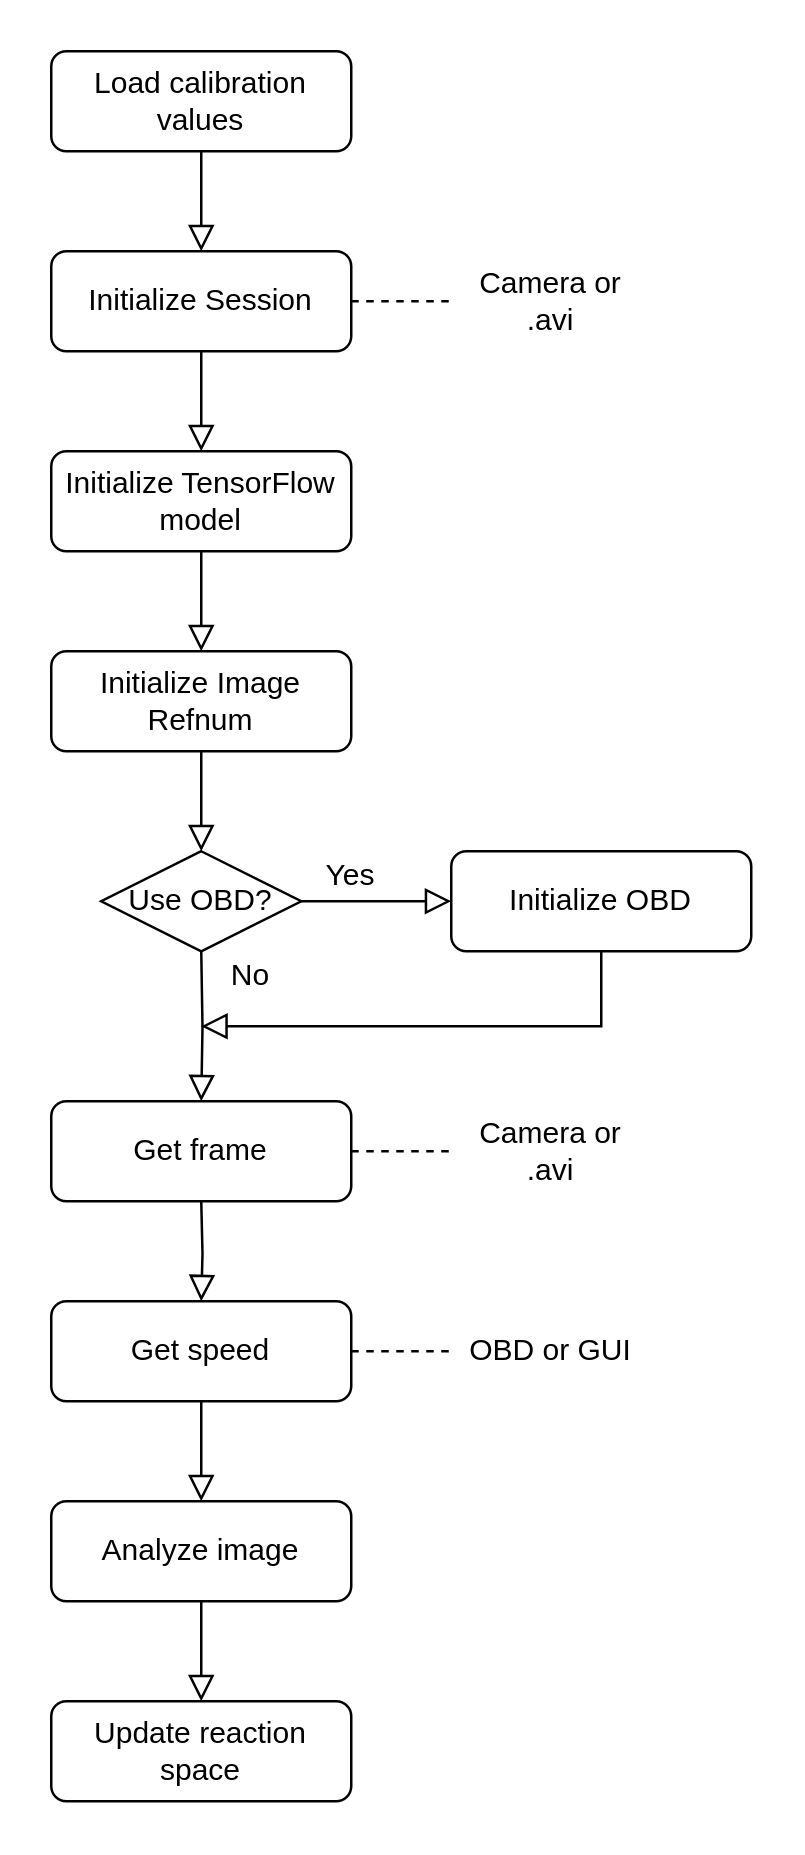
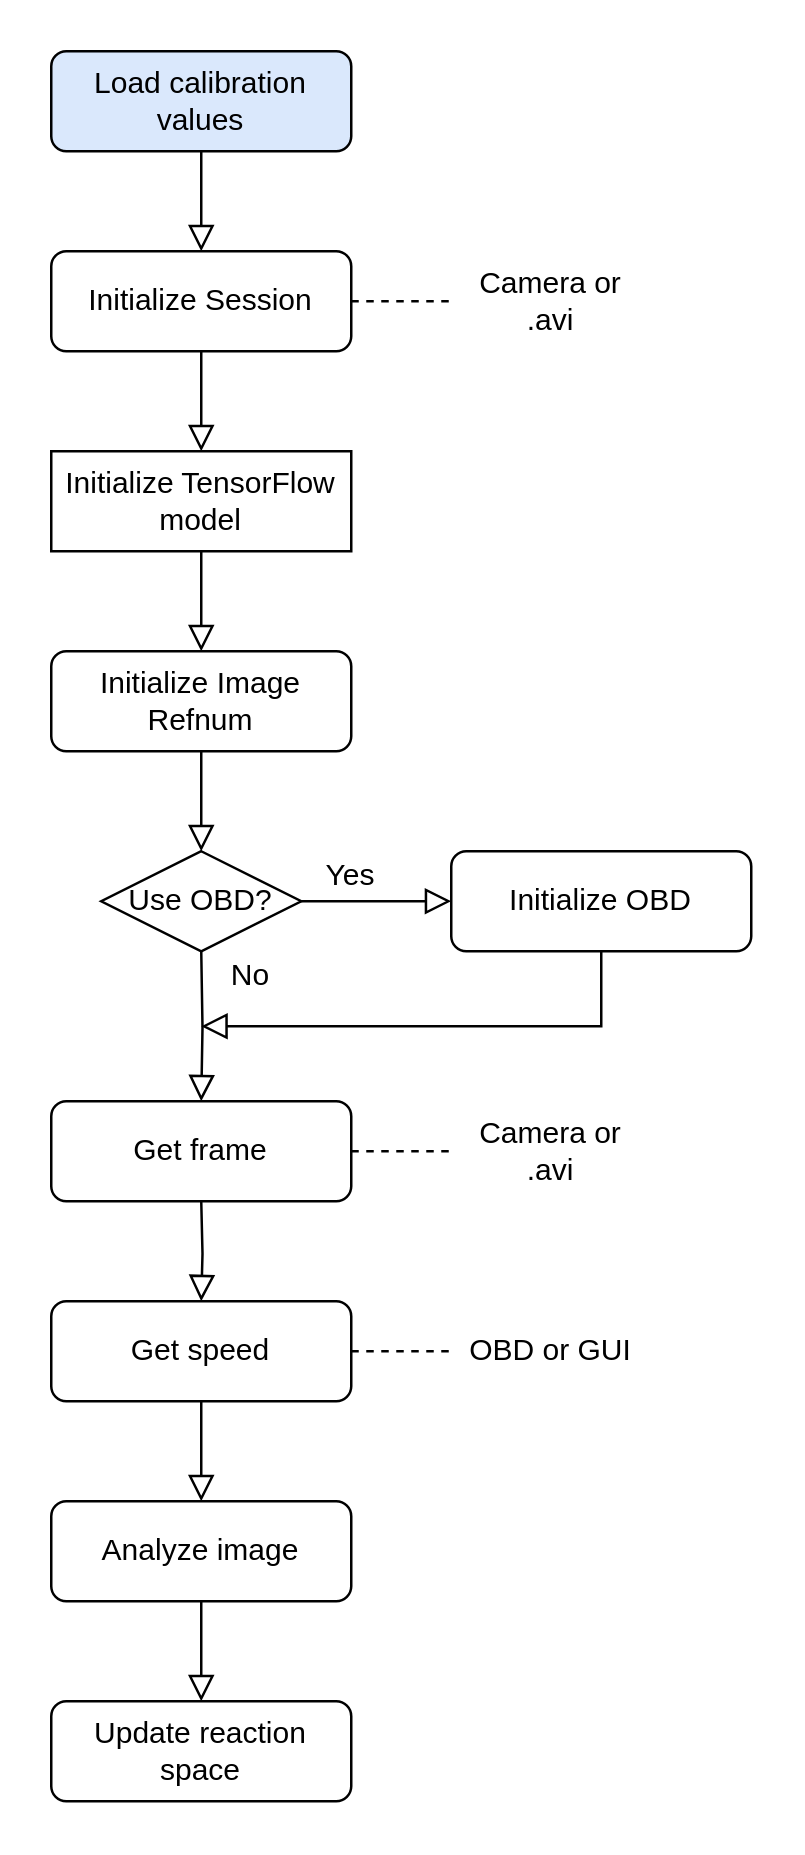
- <mxCell id="3" value="Load calibration values" style="rounded=1;whiteSpace=wrap;html=1;fontSize=12;glass=0;strokeWidth=1;shadow=0;" parent="1" vertex="1"><mxGeometry x="20" y="20" width="120" height="40" as="geometry" /></mxCell>
+ <mxCell id="3" value="Load calibration values" style="rounded=1;whiteSpace=wrap;html=1;fontSize=12;glass=0;strokeWidth=1;shadow=0;fillColor=#dae8fc;" parent="1" vertex="1"><mxGeometry x="20" y="20" width="120" height="40" as="geometry" /></mxCell>
- <mxCell id="6" value="Initialize TensorFlow model" style="rounded=1;whiteSpace=wrap;html=1;fontSize=12;glass=0;strokeWidth=1;shadow=0;" parent="1" vertex="1"><mxGeometry x="20" y="180" width="120" height="40" as="geometry" /></mxCell>
+ <mxCell id="6" value="Initialize TensorFlow model" style="whiteSpace=wrap;html=1;fontSize=12;glass=0;strokeWidth=1;shadow=0;rounded=0;" parent="1" vertex="1"><mxGeometry x="20" y="180" width="120" height="40" as="geometry" /></mxCell>
